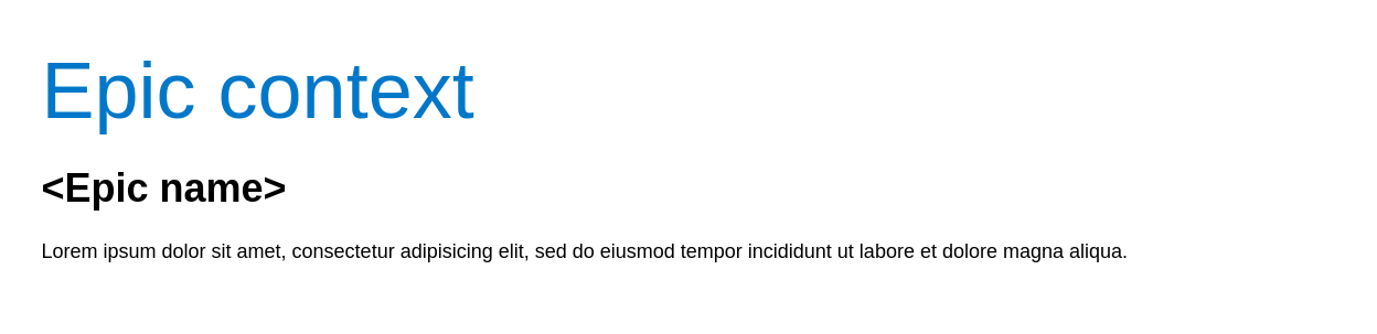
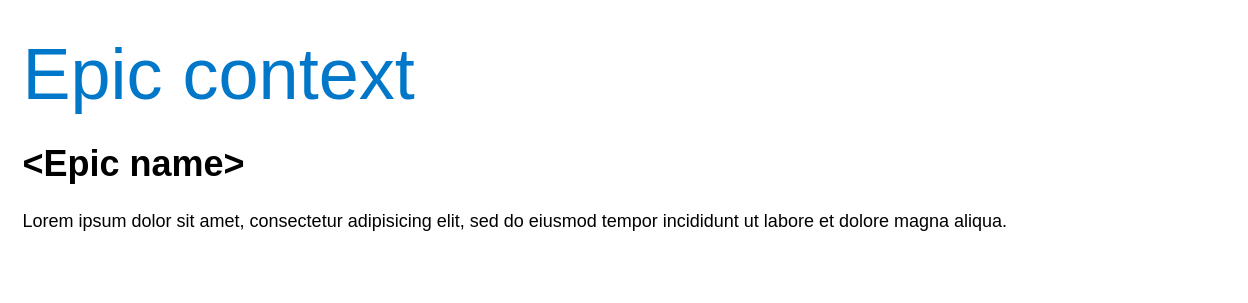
- <mxCell id="2" value="&lt;h1 style=&quot;white-space: nowrap&quot;&gt;&lt;font color=&quot;#0077c8&quot; style=&quot;font-weight: normal ; font-size: 48px&quot;&gt;Epic context&lt;/font&gt;&lt;/h1&gt;&lt;h1&gt;&amp;lt;Epic name&amp;gt;&lt;/h1&gt;&lt;p&gt;Lorem ipsum dolor sit amet, consectetur adipisicing elit, sed do eiusmod tempor incididunt ut labore et dolore magna aliqua.&lt;/p&gt;" style="text;html=1;strokeColor=none;fillColor=none;spacing=5;spacingTop=-20;whiteSpace=wrap;overflow=hidden;rounded=0;" vertex="1" parent="1"><mxGeometry x="20" y="20" width="790" height="160" as="geometry" /></mxCell>
+ <mxCell id="2" value="&lt;h1 style=&quot;white-space: nowrap&quot;&gt;&lt;font color=&quot;#0077c8&quot; style=&quot;font-weight: normal ; font-size: 48px&quot;&gt;Epic context&lt;/font&gt;&lt;/h1&gt;&lt;h1&gt;&amp;lt;Epic name&amp;gt;&lt;/h1&gt;&lt;p&gt;Lorem ipsum dolor sit amet, consectetur adipisicing elit, sed do eiusmod tempor incididunt ut labore et dolore magna aliqua.&lt;/p&gt;" style="text;html=1;strokeColor=none;fillColor=none;spacing=5;spacingTop=-20;whiteSpace=wrap;overflow=hidden;rounded=0;" vertex="1" parent="1"><mxGeometry x="10" y="15" width="790" height="160" as="geometry" /></mxCell>
